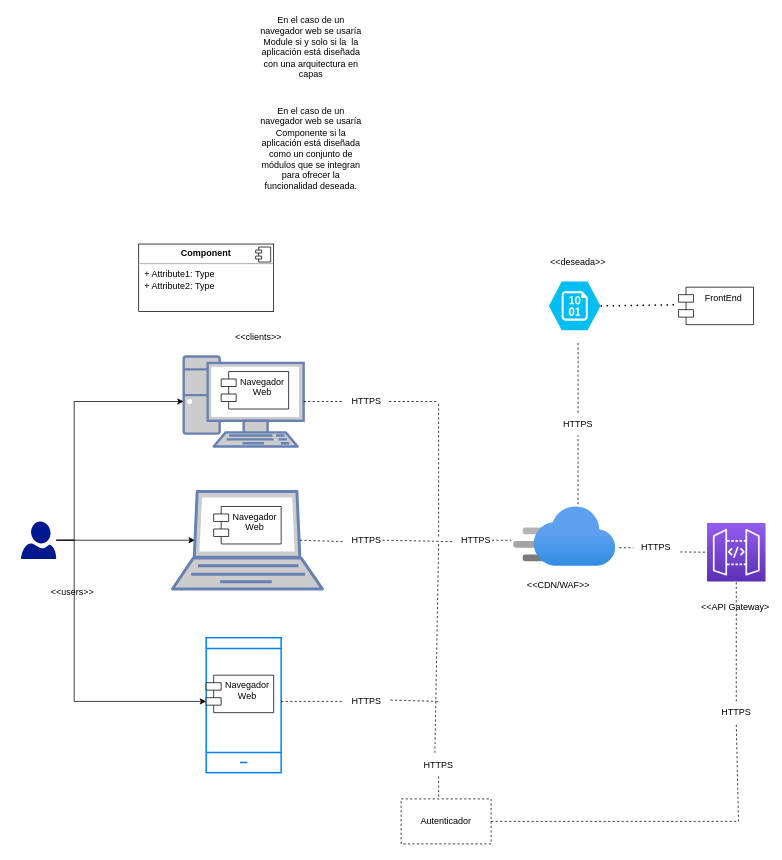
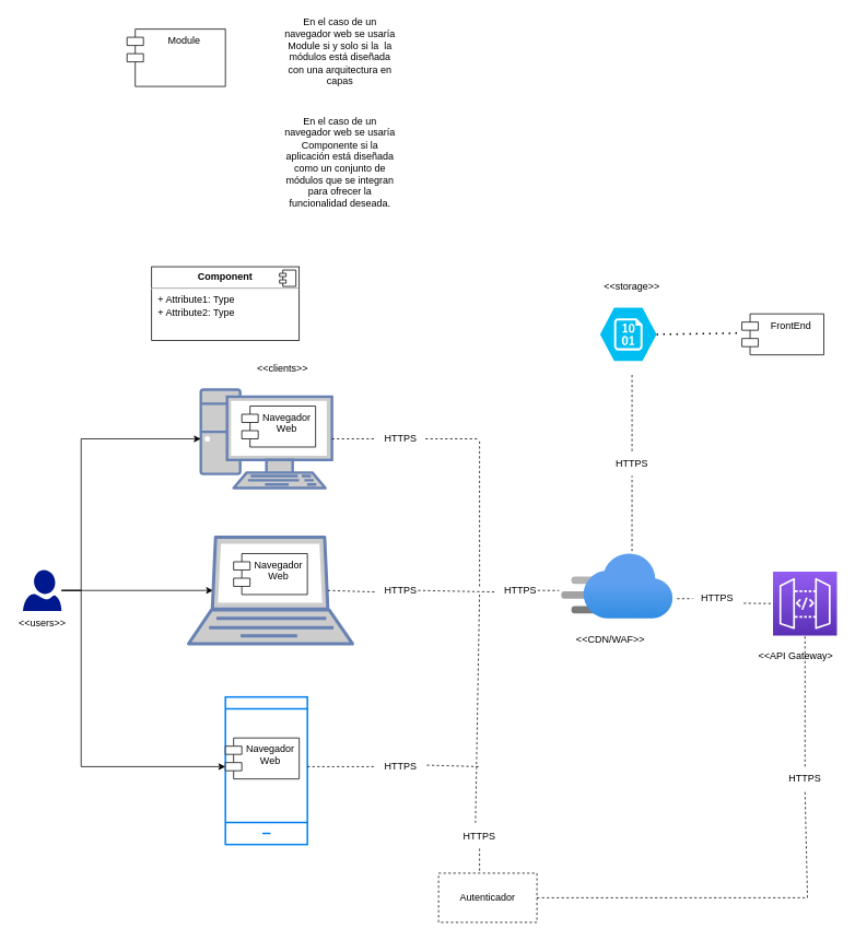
+ <mxCell id="5" value="Module" style="shape=module;align=left;spacingLeft=20;align=center;verticalAlign=top;whiteSpace=wrap;html=1;" vertex="1" parent="1"><mxGeometry x="154" y="35" width="120" height="70" as="geometry" /></mxCell>
- <mxCell id="8" value="En el caso de un navegador web se usaría Module si y solo si la&amp;nbsp; la aplicación está diseñada con una arquitectura en capas&lt;br&gt;&amp;nbsp;" style="text;html=1;strokeColor=none;fillColor=none;align=center;verticalAlign=middle;whiteSpace=wrap;rounded=0;" vertex="1" parent="1"><mxGeometry x="344" y="20" width="140" height="100" as="geometry" /></mxCell>
+ <mxCell id="8" value="En el caso de un navegador web se usaría Module si y solo si la&amp;nbsp; la módulos está diseñada con una arquitectura en capas&lt;br&gt;&amp;nbsp;" style="text;html=1;strokeColor=none;fillColor=none;align=center;verticalAlign=middle;whiteSpace=wrap;rounded=0;" vertex="1" parent="1"><mxGeometry x="344" y="20" width="140" height="100" as="geometry" /></mxCell>
- <mxCell id="46" value="&amp;lt;&amp;lt;deseada&amp;gt;&amp;gt;" style="text;html=1;strokeColor=none;fillColor=none;align=center;verticalAlign=middle;whiteSpace=wrap;rounded=0;" vertex="1" parent="1"><mxGeometry x="740" y="335" width="60" height="30" as="geometry" /></mxCell>
+ <mxCell id="46" value="&amp;lt;&amp;lt;storage&amp;gt;&amp;gt;" style="text;html=1;strokeColor=none;fillColor=none;align=center;verticalAlign=middle;whiteSpace=wrap;rounded=0;" vertex="1" parent="1"><mxGeometry x="740" y="335" width="60" height="30" as="geometry" /></mxCell>
- <mxCell id="15" value="&amp;lt;&amp;lt;users&amp;gt;&amp;gt;" style="text;html=1;strokeColor=none;fillColor=none;align=center;verticalAlign=middle;whiteSpace=wrap;rounded=0;" vertex="1" parent="1"><mxGeometry x="65.5" y="775" width="60" height="30" as="geometry" /></mxCell>
+ <mxCell id="15" value="&amp;lt;&amp;lt;users&amp;gt;&amp;gt;" style="text;html=1;strokeColor=none;fillColor=none;align=center;verticalAlign=middle;whiteSpace=wrap;rounded=0;" vertex="1" parent="1"><mxGeometry x="20.5" y="745" width="60" height="30" as="geometry" /></mxCell>
- <mxCell id="33" value="&amp;lt;&amp;lt;API Gateway&amp;gt;" style="text;html=1;strokeColor=none;fillColor=none;align=center;verticalAlign=middle;whiteSpace=wrap;rounded=0;" vertex="1" parent="1"><mxGeometry x="930" y="795" width="100" height="30" as="geometry" /></mxCell>
+ <mxCell id="33" value="&amp;lt;&amp;lt;API Gateway&amp;gt;" style="text;html=1;strokeColor=none;fillColor=none;align=center;verticalAlign=middle;whiteSpace=wrap;rounded=0;" vertex="1" parent="1"><mxGeometry x="920" y="785" width="100" height="30" as="geometry" /></mxCell>
